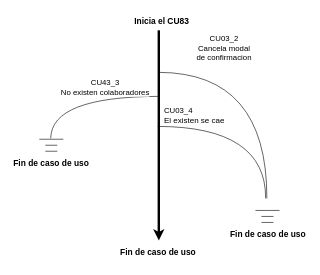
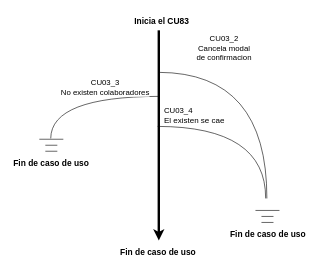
- <mxCell id="16" value="&lt;span style=&quot;font-family: Arial; font-size: 13px; white-space-collapse: preserve; background-color: rgb(255, 255, 255);&quot;&gt;CU43_3&lt;/span&gt;&lt;div&gt;&lt;span style=&quot;font-family: Arial; font-size: 13px; white-space-collapse: preserve; background-color: rgb(255, 255, 255);&quot;&gt;No existen colaboradores&lt;/span&gt;&lt;br&gt;&lt;div&gt;&lt;/div&gt;&lt;/div&gt;" style="text;html=1;align=center;verticalAlign=middle;whiteSpace=wrap;rounded=0;" vertex="1" parent="1"><mxGeometry x="84" y="130" width="182" height="30" as="geometry" /></mxCell>
+ <mxCell id="16" value="&lt;span style=&quot;font-family: Arial; font-size: 13px; white-space-collapse: preserve; background-color: rgb(255, 255, 255);&quot;&gt;CU03_3&lt;/span&gt;&lt;div&gt;&lt;span style=&quot;font-family: Arial; font-size: 13px; white-space-collapse: preserve; background-color: rgb(255, 255, 255);&quot;&gt;No existen colaboradores&lt;/span&gt;&lt;br&gt;&lt;div&gt;&lt;/div&gt;&lt;/div&gt;" style="text;html=1;align=center;verticalAlign=middle;whiteSpace=wrap;rounded=0;" vertex="1" parent="1"><mxGeometry x="84" y="130" width="182" height="30" as="geometry" /></mxCell>
